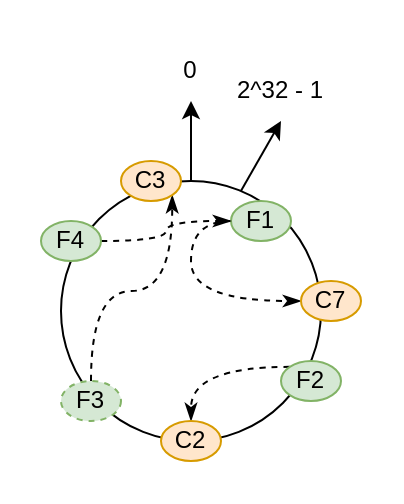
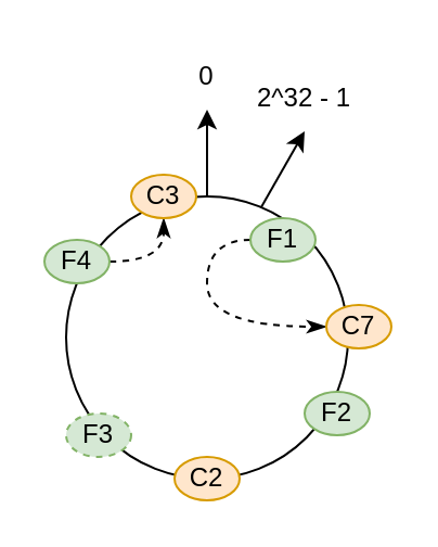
- <mxCell id="13" style="edgeStyle=orthogonalEdgeStyle;rounded=0;orthogonalLoop=1;jettySize=auto;html=1;exitX=1;exitY=0.5;exitDx=0;exitDy=0;curved=1;dashed=1;endArrow=classicThin;endFill=1;" edge="1" parent="1" source="14" target="8"><mxGeometry relative="1" as="geometry" /></mxCell>
+ <mxCell id="13" style="edgeStyle=orthogonalEdgeStyle;rounded=0;orthogonalLoop=1;jettySize=auto;html=1;exitX=1;exitY=0.5;exitDx=0;exitDy=0;entryX=0.5;entryY=1;entryDx=0;entryDy=0;curved=1;dashed=1;endArrow=classicThin;endFill=1;" edge="1" parent="1" source="14" target="17"><mxGeometry relative="1" as="geometry" /></mxCell>
- <mxCell id="11" style="edgeStyle=orthogonalEdgeStyle;rounded=0;orthogonalLoop=1;jettySize=auto;html=1;exitX=0.5;exitY=0;exitDx=0;exitDy=0;entryX=1;entryY=1;entryDx=0;entryDy=0;dashed=1;curved=1;endArrow=classicThin;endFill=1;" edge="1" parent="1" source="12" target="17"><mxGeometry relative="1" as="geometry" /></mxCell>
- <mxCell id="9" style="edgeStyle=orthogonalEdgeStyle;rounded=0;orthogonalLoop=1;jettySize=auto;html=1;exitX=0;exitY=0;exitDx=0;exitDy=0;entryX=0.5;entryY=0;entryDx=0;entryDy=0;dashed=1;curved=1;endArrow=classicThin;endFill=1;" edge="1" parent="1" source="10" target="16"><mxGeometry relative="1" as="geometry" /></mxCell>
